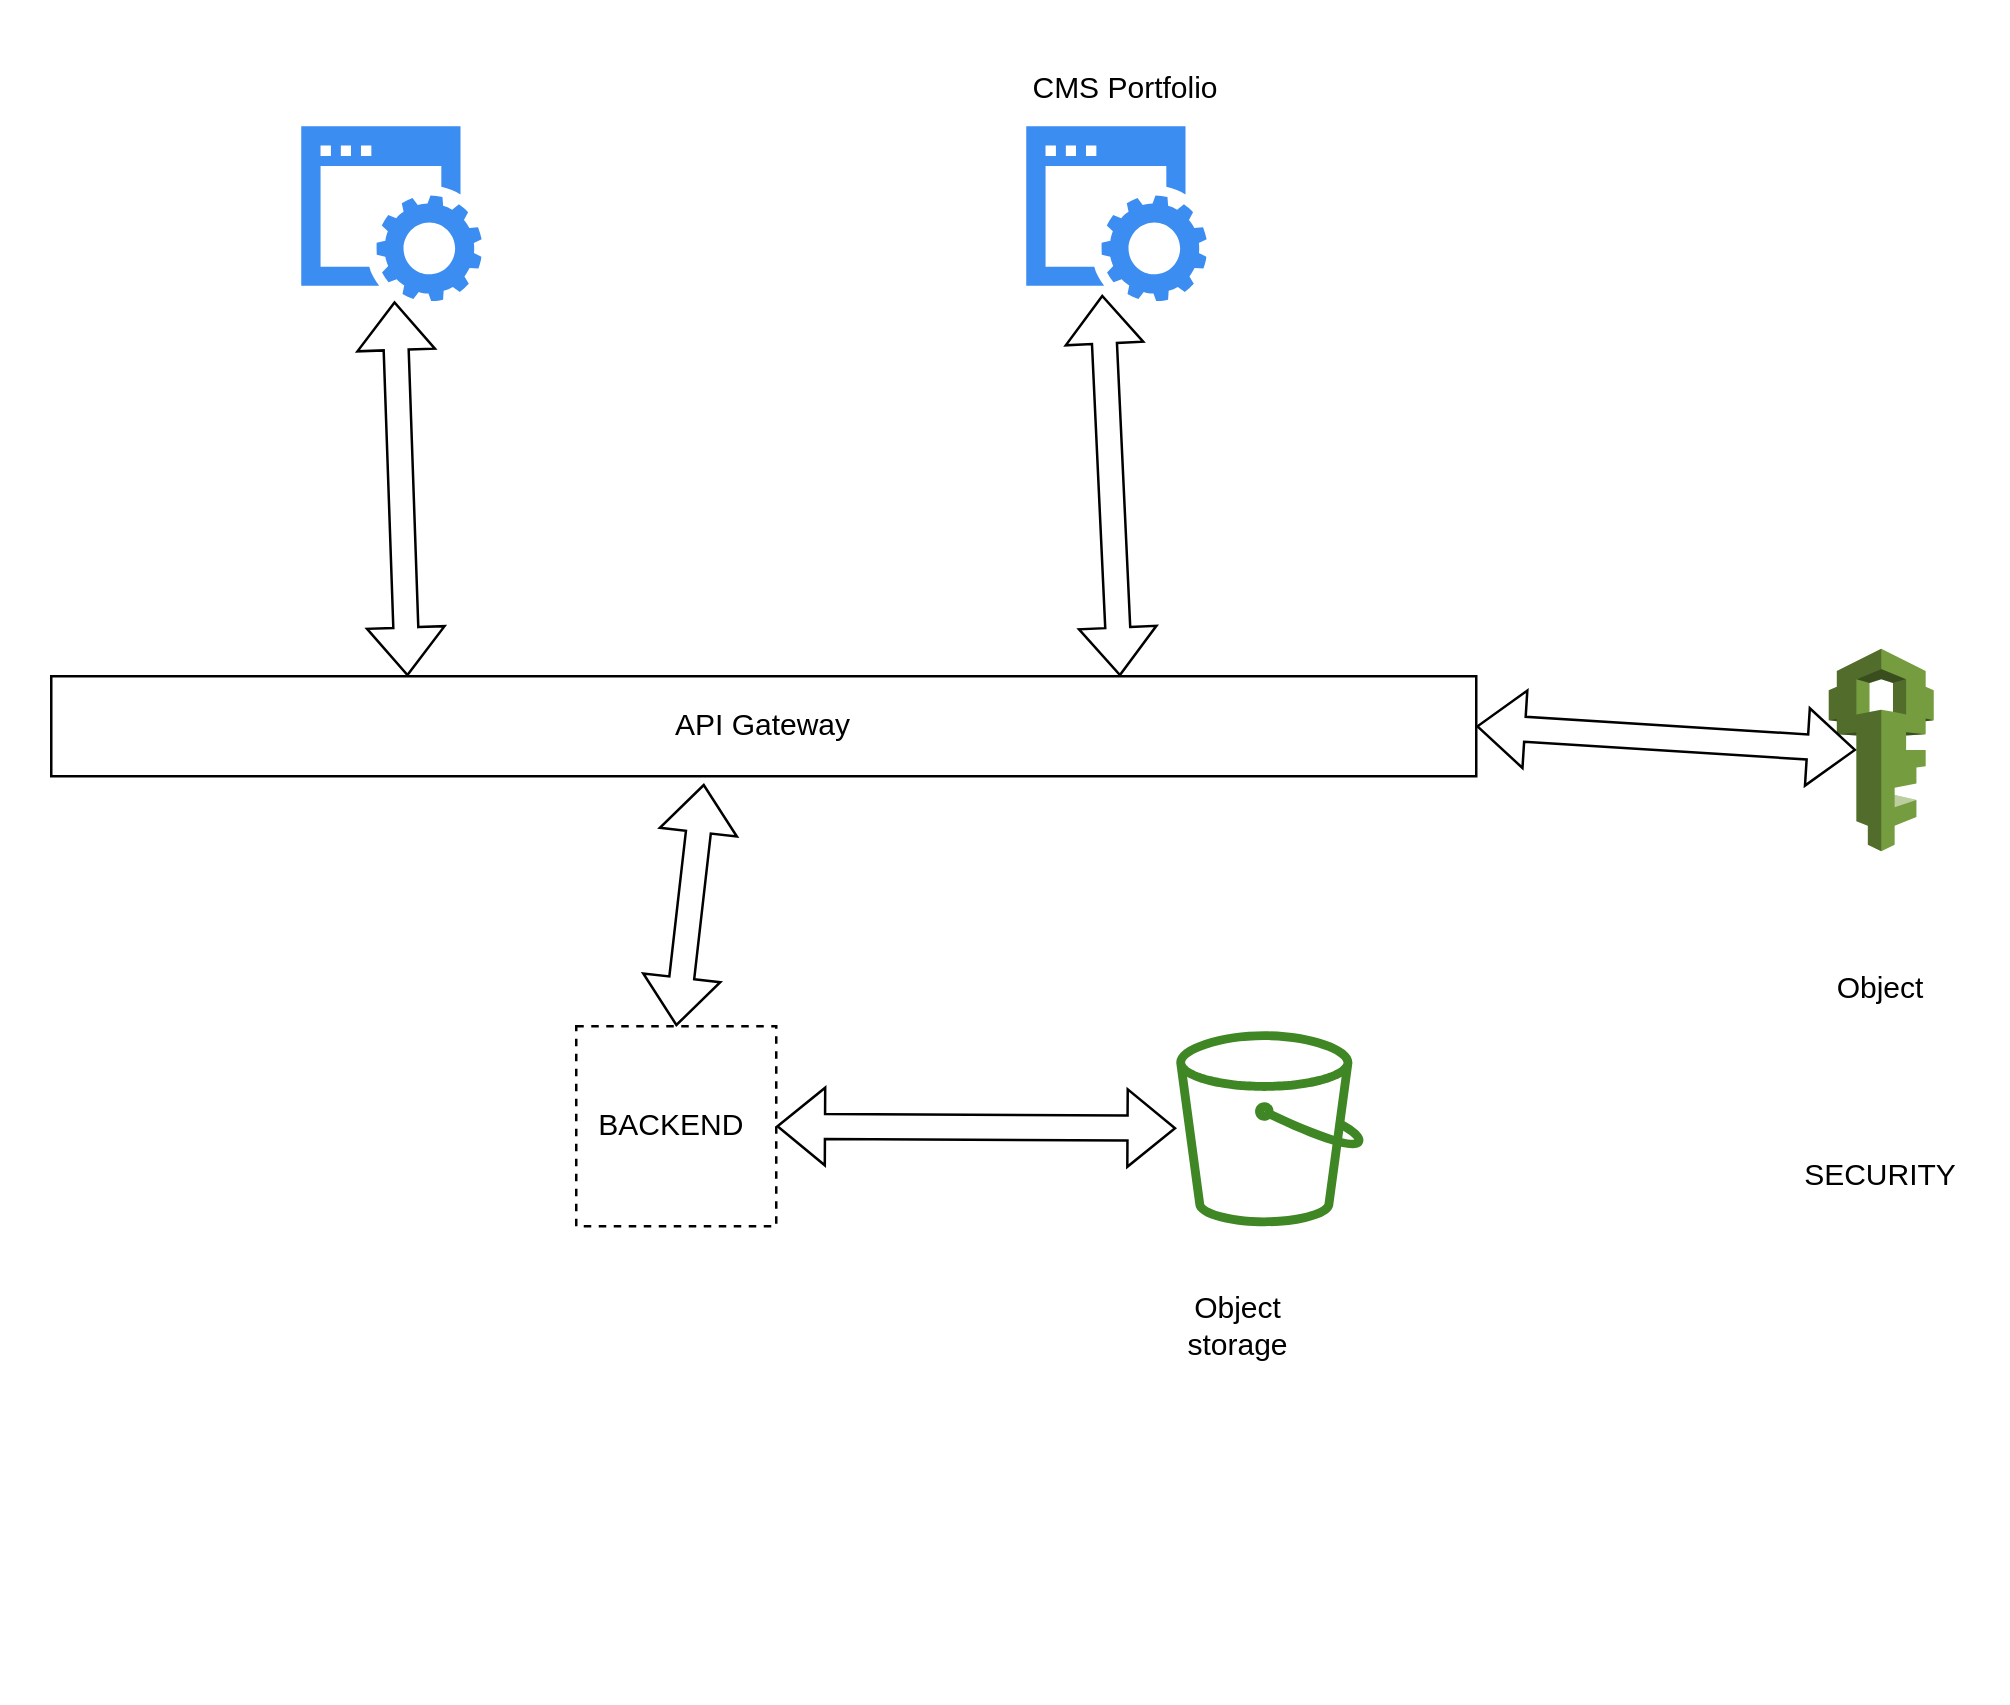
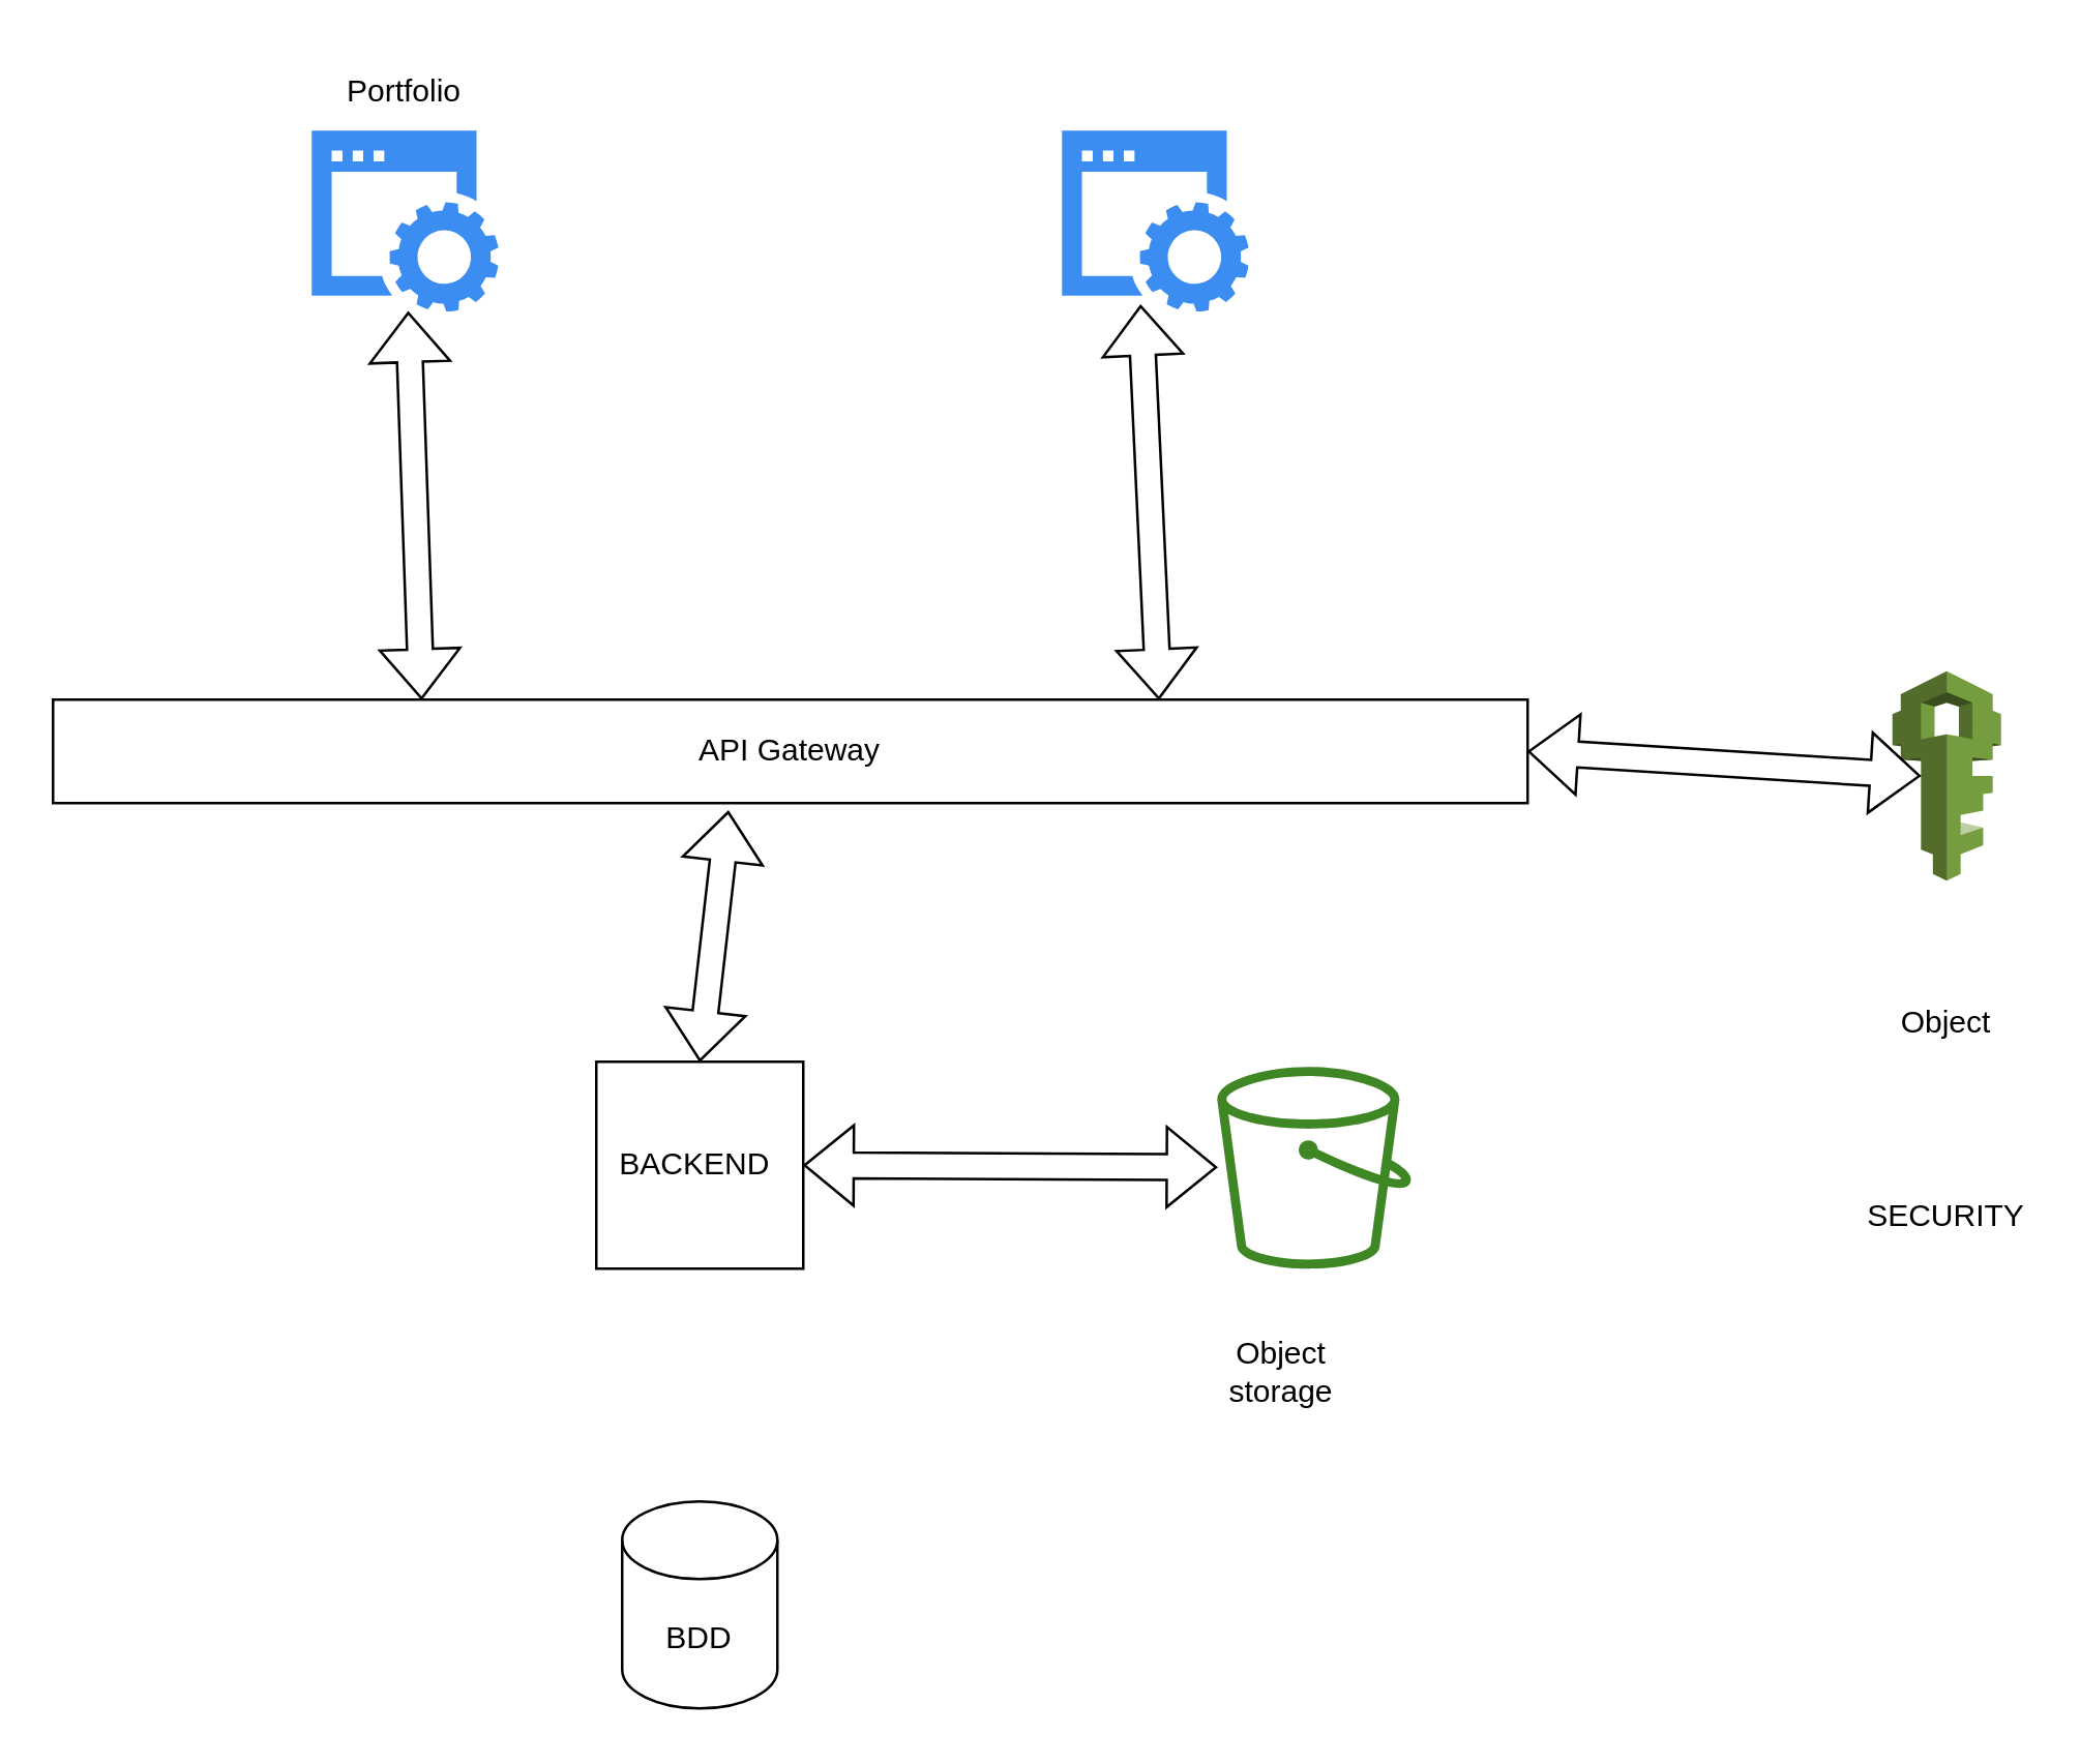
+ <mxCell id="17" value="Portfolio" style="text;html=1;strokeColor=none;fillColor=none;align=center;verticalAlign=middle;whiteSpace=wrap;rounded=0;" vertex="1" parent="1"><mxGeometry x="126.08" y="20" width="60" height="30" as="geometry" /></mxCell>
- <mxCell id="18" value="CMS Portfolio" style="text;html=1;strokeColor=none;fillColor=none;align=center;verticalAlign=middle;whiteSpace=wrap;rounded=0;" vertex="1" parent="1"><mxGeometry x="400" y="20" width="100" height="30" as="geometry" /></mxCell>
- <mxCell id="3" value="BACKEND&amp;nbsp;" style="whiteSpace=wrap;html=1;aspect=fixed;dashed=1;" vertex="1" parent="1"><mxGeometry x="230" y="410" width="80" height="80" as="geometry" /></mxCell>
+ <mxCell id="3" value="BACKEND&amp;nbsp;" style="whiteSpace=wrap;html=1;aspect=fixed;" vertex="1" parent="1"><mxGeometry x="230" y="410" width="80" height="80" as="geometry" /></mxCell>
+ <mxCell id="4" value="BDD" style="shape=cylinder3;whiteSpace=wrap;html=1;boundedLbl=1;backgroundOutline=1;size=15;" vertex="1" parent="1"><mxGeometry x="240" y="580" width="60" height="80" as="geometry" /></mxCell>
